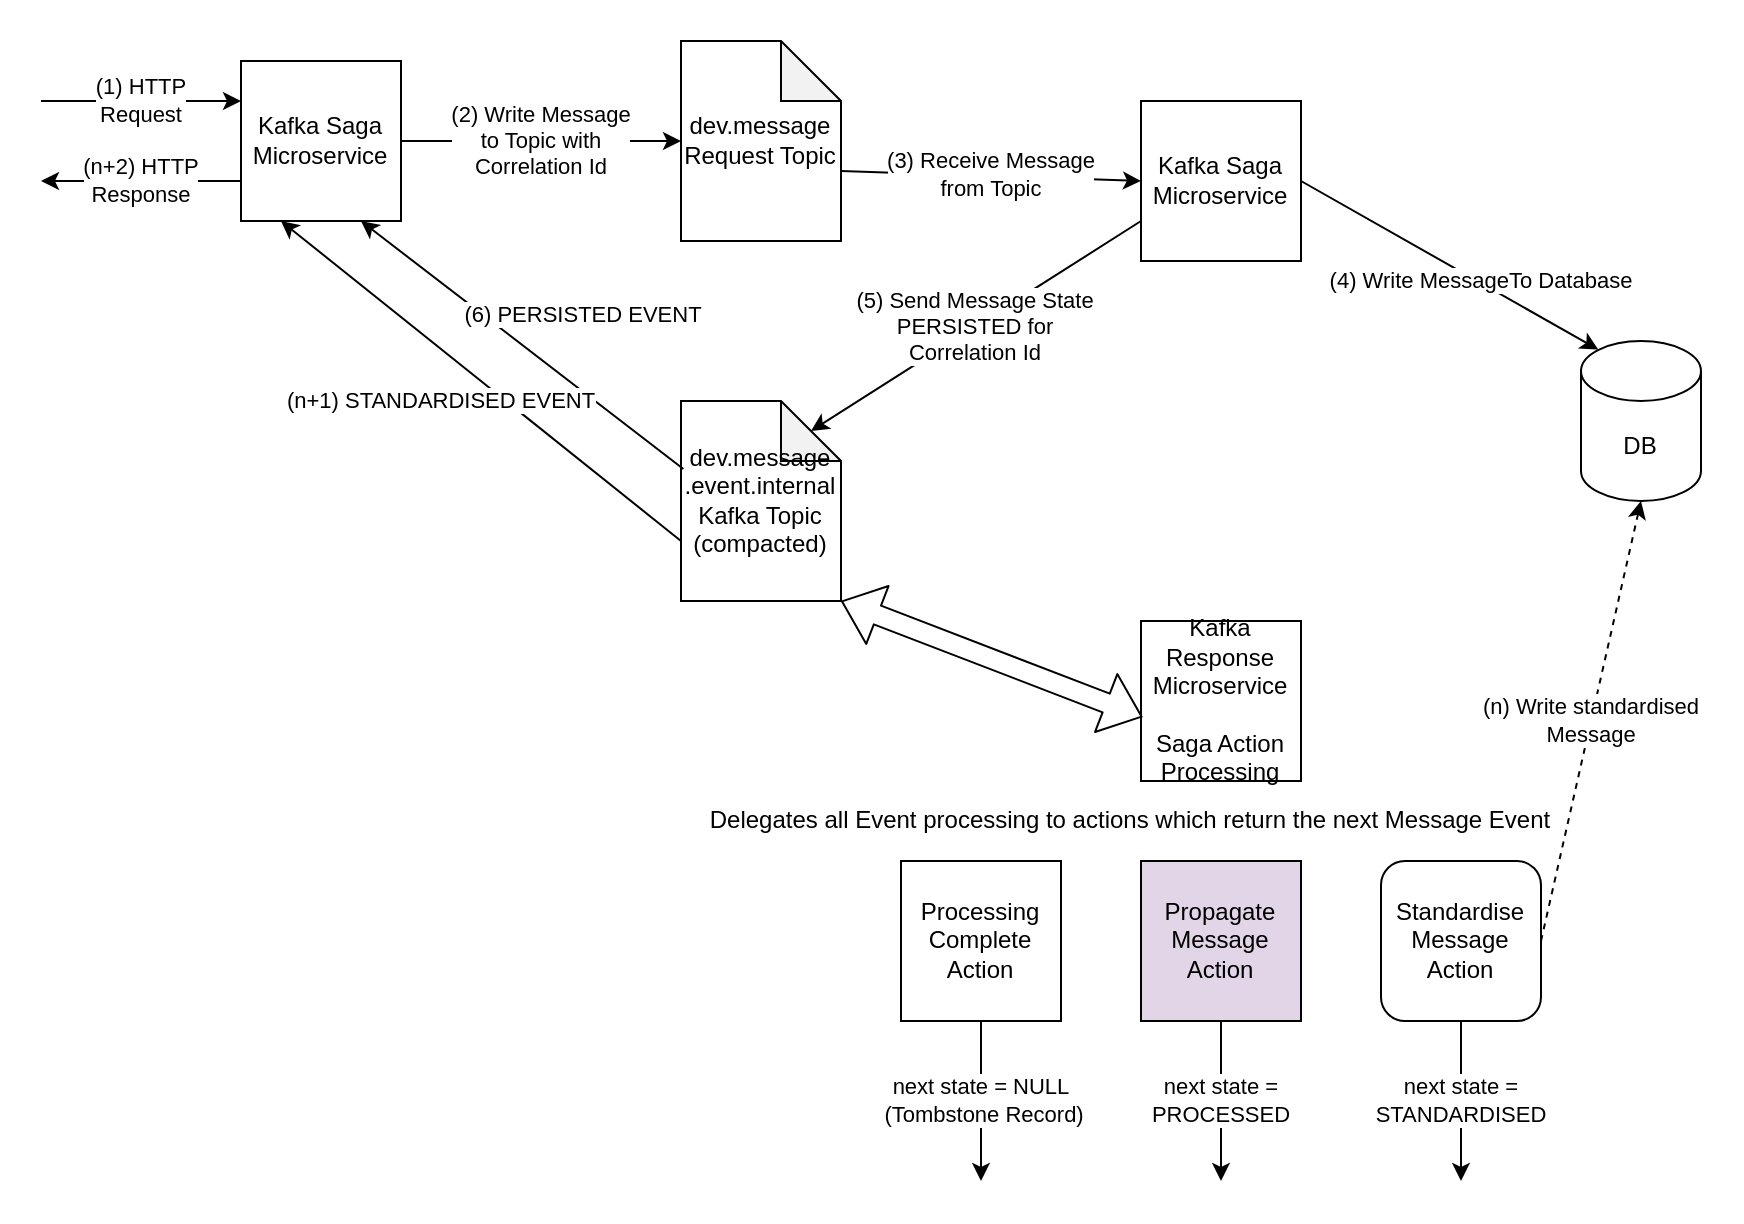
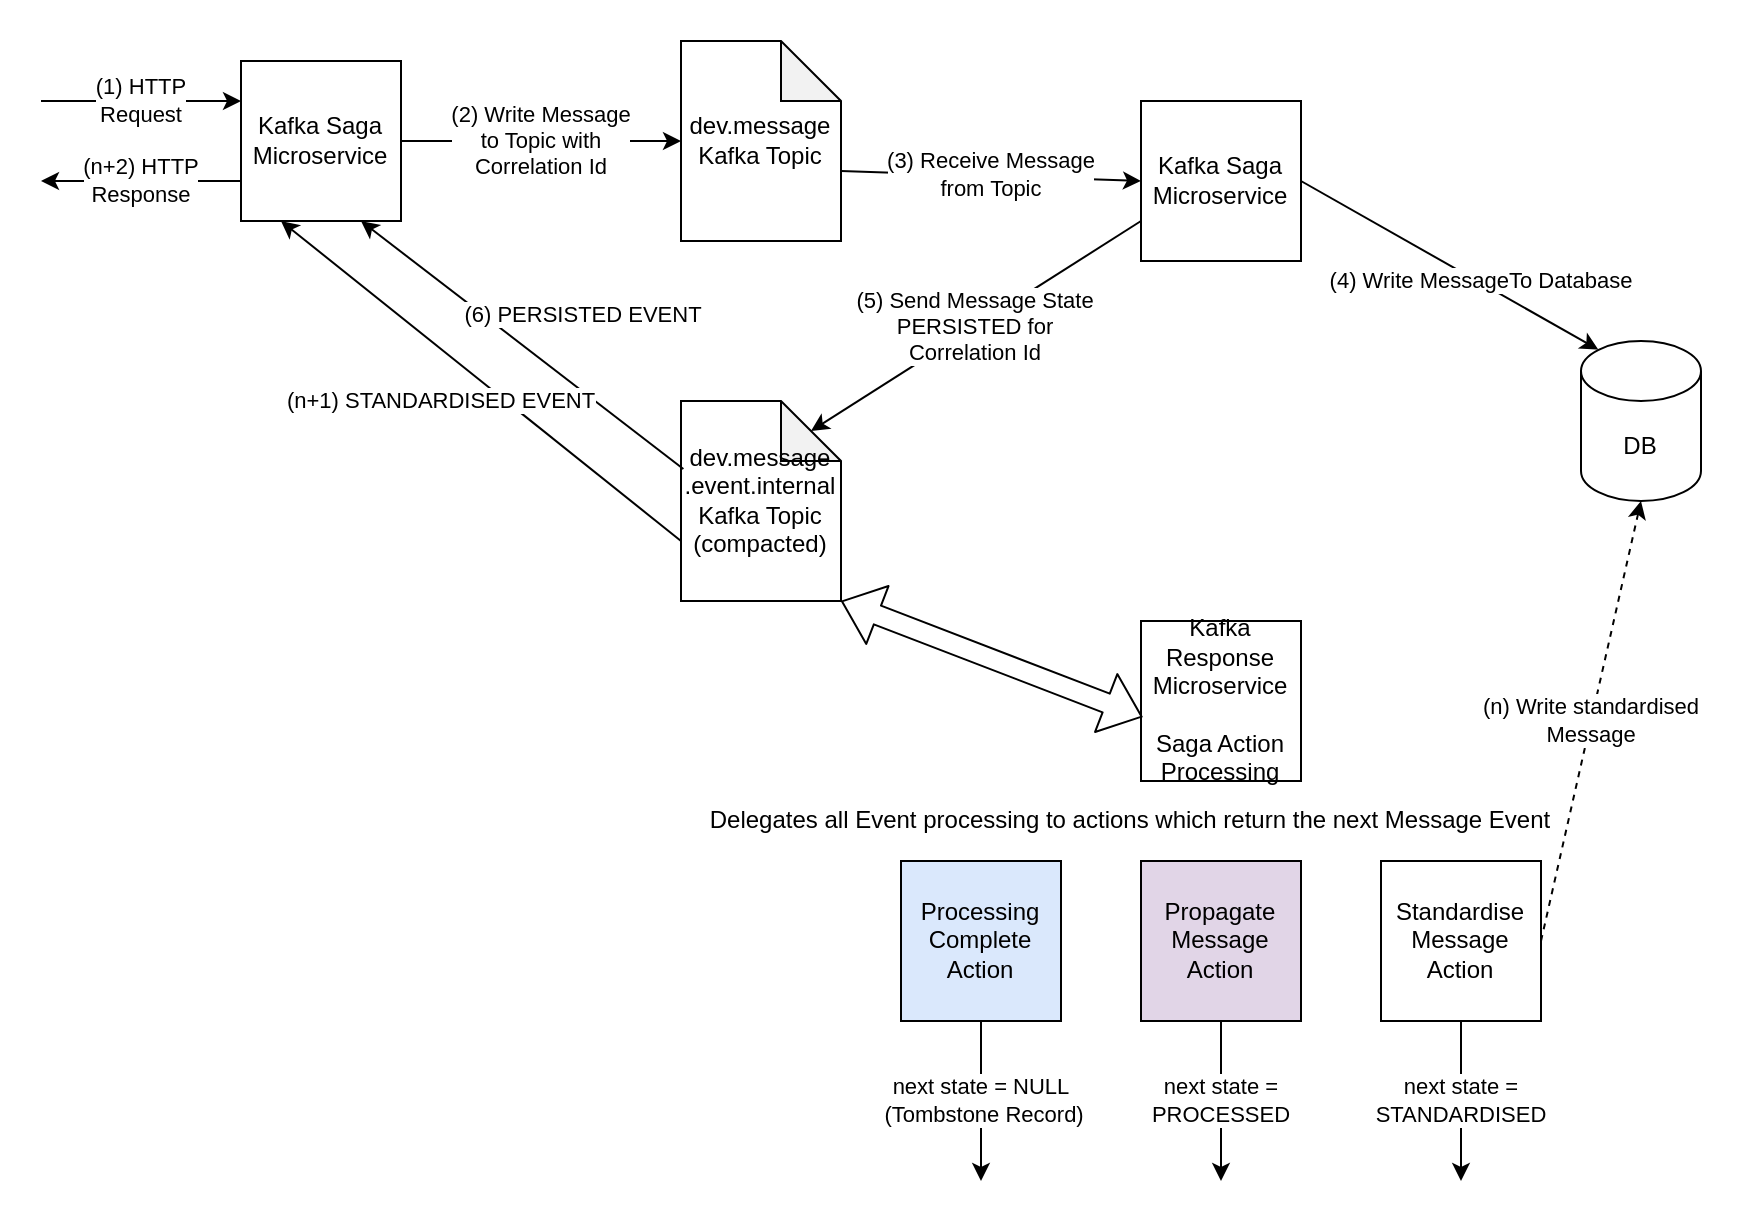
- <mxCell id="2" value="dev.message&lt;br&gt;Request Topic" style="shape=note;whiteSpace=wrap;html=1;backgroundOutline=1;darkOpacity=0.05;" vertex="1" parent="1"><mxGeometry x="340" y="20" width="80" height="100" as="geometry" /></mxCell>
+ <mxCell id="2" value="dev.message&lt;br&gt;Kafka Topic" style="shape=note;whiteSpace=wrap;html=1;backgroundOutline=1;darkOpacity=0.05;" vertex="1" parent="1"><mxGeometry x="340" y="20" width="80" height="100" as="geometry" /></mxCell>
- <mxCell id="15" value="Processing Complete&lt;br&gt;Action" style="whiteSpace=wrap;html=1;aspect=fixed;" vertex="1" parent="1"><mxGeometry x="450" y="430" width="80" height="80" as="geometry" /></mxCell>
+ <mxCell id="15" value="Processing Complete&lt;br&gt;Action" style="whiteSpace=wrap;html=1;aspect=fixed;fillColor=#dae8fc;" vertex="1" parent="1"><mxGeometry x="450" y="430" width="80" height="80" as="geometry" /></mxCell>
- <mxCell id="17" value="Standardise Message Action" style="whiteSpace=wrap;html=1;aspect=fixed;rounded=1;" vertex="1" parent="1"><mxGeometry x="690" y="430" width="80" height="80" as="geometry" /></mxCell>
+ <mxCell id="17" value="Standardise Message Action" style="whiteSpace=wrap;html=1;aspect=fixed;" vertex="1" parent="1"><mxGeometry x="690" y="430" width="80" height="80" as="geometry" /></mxCell>
